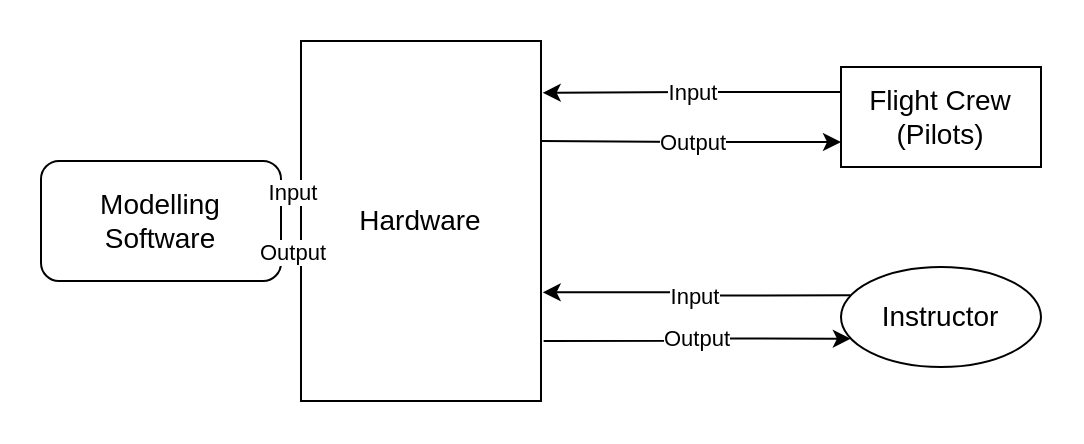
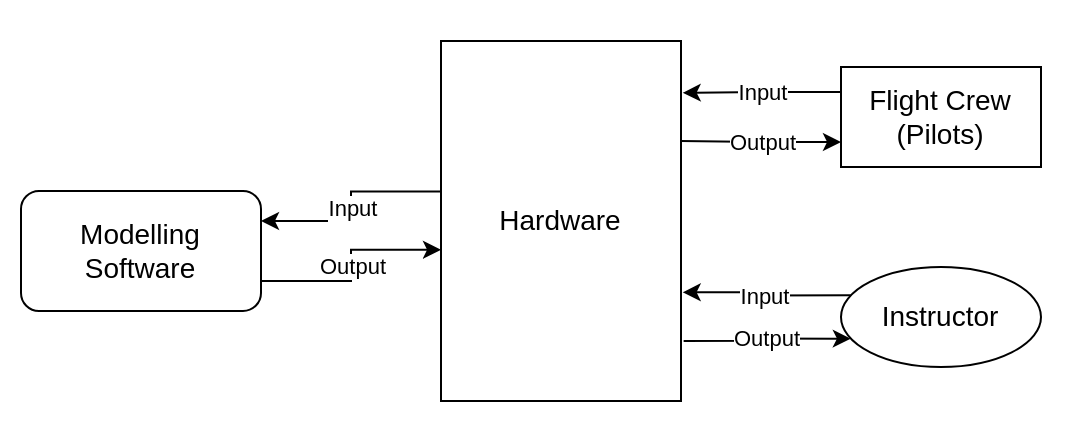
- <mxCell id="2" value="Modelling&lt;br style=&quot;font-size: 14px;&quot;&gt;Software" style="rounded=1;whiteSpace=wrap;html=1;fontSize=14;" parent="1" vertex="1"><mxGeometry y="80" width="120" height="60" as="geometry" x="20" /></mxCell>
+ <mxCell id="2" value="Modelling&lt;br style=&quot;font-size: 14px;&quot;&gt;Software" style="rounded=1;whiteSpace=wrap;html=1;fontSize=14;" parent="1" vertex="1"><mxGeometry x="10" y="95" width="120" height="60" as="geometry" /></mxCell>
- <mxCell id="3" value="Hardware" style="rounded=0;whiteSpace=wrap;html=1;fontSize=14;" parent="1" vertex="1"><mxGeometry x="150" y="20" width="120" height="180" as="geometry" /></mxCell>
+ <mxCell id="3" value="Hardware" style="rounded=0;whiteSpace=wrap;html=1;fontSize=14;" parent="1" vertex="1"><mxGeometry x="220" y="20" width="120" height="180" as="geometry" /></mxCell>
